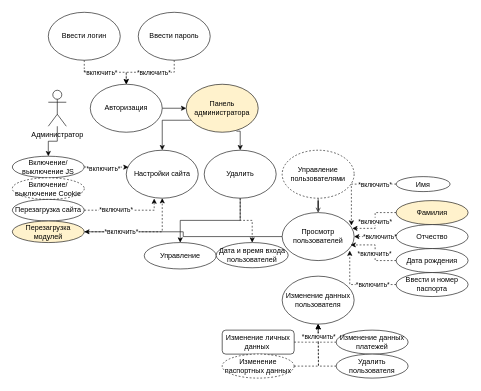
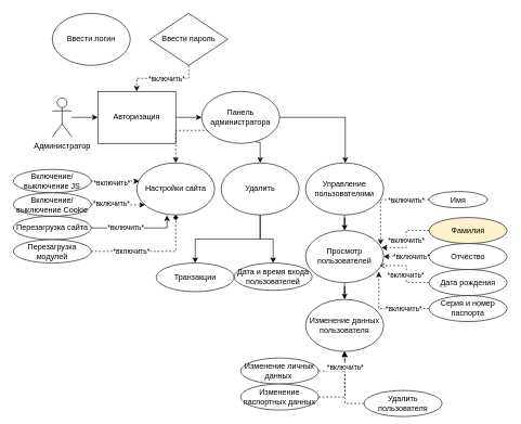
- <mxCell id="11" value="Ввести пароль" style="ellipse;whiteSpace=wrap;html=1;" vertex="1" parent="1"><mxGeometry x="230" y="20" width="120" height="80" as="geometry" /></mxCell>
+ <mxCell id="11" value="Ввести пароль" style="rhombus;whiteSpace=wrap;html=1;" vertex="1" parent="1"><mxGeometry x="230" y="20" width="120" height="80" as="geometry" /></mxCell>
- <mxCell id="6" style="edgeStyle=orthogonalEdgeStyle;rounded=0;orthogonalLoop=1;jettySize=auto;html=1;entryX=0.5;entryY=0;entryDx=0;entryDy=0;dashed=1;" edge="1" parent="1" source="8" target="5"><mxGeometry relative="1" as="geometry" /></mxCell>
- <mxCell id="7" value="*включить*" style="edgeLabel;html=1;align=center;verticalAlign=middle;resizable=0;points=[];" vertex="1" connectable="0" parent="6"><mxGeometry x="-0.162" relative="1" as="geometry"><mxPoint as="offset" /></mxGeometry></mxCell>
- <mxCell id="5" value="Авторизация" style="ellipse;whiteSpace=wrap;html=1;" vertex="1" parent="1"><mxGeometry x="150" y="140" width="120" height="80" as="geometry" /></mxCell>
+ <mxCell id="5" value="Авторизация" style="whiteSpace=wrap;html=1;rounded=0;" vertex="1" parent="1"><mxGeometry x="150" y="140" width="120" height="80" as="geometry" /></mxCell>
- <mxCell id="15" value="Панель администратора" style="ellipse;whiteSpace=wrap;html=1;fillColor=#fff2cc;" vertex="1" parent="1"><mxGeometry x="310" y="140" width="120" height="80" as="geometry" /></mxCell>
+ <mxCell id="15" value="Панель администратора" style="ellipse;whiteSpace=wrap;html=1;" vertex="1" parent="1"><mxGeometry x="310" y="140" width="120" height="80" as="geometry" /></mxCell>
+ <mxCell id="12" style="edgeStyle=orthogonalEdgeStyle;rounded=0;orthogonalLoop=1;jettySize=auto;html=1;exitX=1;exitY=0.5;exitDx=0;exitDy=0;" edge="1" parent="1" source="15" target="17"><mxGeometry relative="1" as="geometry"><mxPoint x="490" y="140.004" as="sourcePoint" /><mxPoint x="530" y="229.97" as="targetPoint" /><Array as="points"><mxPoint x="531" y="180" /></Array></mxGeometry></mxCell>
- <mxCell id="14" style="edgeStyle=orthogonalEdgeStyle;rounded=0;orthogonalLoop=1;jettySize=auto;html=1;exitX=0.083;exitY=0.75;exitDx=0;exitDy=0;exitPerimeter=0;" edge="1" parent="1" source="15" target="21"><mxGeometry relative="1" as="geometry"><Array as="points"><mxPoint x="270" y="200" /></Array></mxGeometry></mxCell>
+ <mxCell id="14" style="edgeStyle=orthogonalEdgeStyle;rounded=0;orthogonalLoop=1;jettySize=auto;html=1;exitX=0.083;exitY=0.75;exitDx=0;exitDy=0;exitPerimeter=0;dashed=1;" edge="1" parent="1" source="15" target="21"><mxGeometry relative="1" as="geometry"><Array as="points"><mxPoint x="270" y="200" /></Array></mxGeometry></mxCell>
- <mxCell id="2" style="edgeStyle=orthogonalEdgeStyle;rounded=0;orthogonalLoop=1;jettySize=auto;html=1;" edge="1" parent="1" source="3" target="49"><mxGeometry relative="1" as="geometry" /></mxCell>
+ <mxCell id="2" style="edgeStyle=orthogonalEdgeStyle;rounded=0;orthogonalLoop=1;jettySize=auto;html=1;entryX=0;entryY=0.5;entryDx=0;entryDy=0;" edge="1" parent="1" source="3" target="5"><mxGeometry relative="1" as="geometry" /></mxCell>
- <mxCell id="17" value="Управление пользователями" style="ellipse;whiteSpace=wrap;html=1;dashed=1;" vertex="1" parent="1"><mxGeometry x="470" y="250" width="120" height="80" as="geometry" /></mxCell>
+ <mxCell id="17" value="Управление пользователями" style="ellipse;whiteSpace=wrap;html=1;" vertex="1" parent="1"><mxGeometry x="470" y="250" width="120" height="80" as="geometry" /></mxCell>
- <mxCell id="50" value="Включение/выключение Cookie" style="ellipse;whiteSpace=wrap;html=1;dashed=1;" vertex="1" parent="1"><mxGeometry x="20" y="296" width="120" height="36" as="geometry" /></mxCell>
+ <mxCell id="50" value="Включение/выключение Cookie" style="ellipse;whiteSpace=wrap;html=1;" vertex="1" parent="1"><mxGeometry x="20" y="296" width="120" height="36" as="geometry" /></mxCell>
+ <mxCell id="57" style="edgeStyle=orthogonalEdgeStyle;rounded=0;orthogonalLoop=1;jettySize=auto;html=1;entryX=0.106;entryY=0.81;entryDx=0;entryDy=0;entryPerimeter=0;dashed=1;" edge="1" parent="1" source="50" target="21"><mxGeometry relative="1" as="geometry" /></mxCell>
+ <mxCell id="58" value="*включить*" style="edgeLabel;html=1;align=center;verticalAlign=middle;resizable=0;points=[];" vertex="1" connectable="0" parent="57"><mxGeometry x="-0.253" y="1" relative="1" as="geometry"><mxPoint x="-1" y="-1" as="offset" /></mxGeometry></mxCell>
- <mxCell id="52" style="edgeStyle=orthogonalEdgeStyle;rounded=0;orthogonalLoop=1;jettySize=auto;html=1;entryX=0.5;entryY=1;entryDx=0;entryDy=0;dashed=1;" edge="1" parent="1" source="54" target="21"><mxGeometry relative="1" as="geometry" /></mxCell>
+ <mxCell id="52" style="edgeStyle=orthogonalEdgeStyle;rounded=0;orthogonalLoop=1;jettySize=auto;html=1;entryX=0.5;entryY=1;entryDx=0;entryDy=0;dashed=1;endArrow=diamond;" edge="1" parent="1" source="54" target="21"><mxGeometry relative="1" as="geometry" /></mxCell>
- <mxCell id="16" style="edgeStyle=orthogonalEdgeStyle;rounded=0;orthogonalLoop=1;jettySize=auto;html=1;endArrow=open;" edge="1" parent="1" source="17" target="30"><mxGeometry relative="1" as="geometry" /></mxCell>
+ <mxCell id="16" style="edgeStyle=orthogonalEdgeStyle;rounded=0;orthogonalLoop=1;jettySize=auto;html=1;" edge="1" parent="1" source="17" target="30"><mxGeometry relative="1" as="geometry" /></mxCell>
- <mxCell id="55" style="edgeStyle=orthogonalEdgeStyle;rounded=0;orthogonalLoop=1;jettySize=auto;html=1;entryX=0.388;entryY=1.008;entryDx=0;entryDy=0;entryPerimeter=0;dashed=1;" edge="1" parent="1" source="51" target="21"><mxGeometry relative="1" as="geometry" /></mxCell>
+ <mxCell id="55" style="edgeStyle=orthogonalEdgeStyle;rounded=0;orthogonalLoop=1;jettySize=auto;html=1;entryX=0.388;entryY=1.008;entryDx=0;entryDy=0;entryPerimeter=0;dashed=0;" edge="1" parent="1" source="51" target="21"><mxGeometry relative="1" as="geometry" /></mxCell>
- <mxCell id="19" style="edgeStyle=orthogonalEdgeStyle;rounded=0;orthogonalLoop=1;jettySize=auto;html=1;dashed=1;" edge="1" parent="1" source="20" target="62"><mxGeometry relative="1" as="geometry" /></mxCell>
+ <mxCell id="19" style="edgeStyle=orthogonalEdgeStyle;rounded=0;orthogonalLoop=1;jettySize=auto;html=1;" edge="1" parent="1" source="20" target="62"><mxGeometry relative="1" as="geometry" /></mxCell>
- <mxCell id="54" value="Перезагрузка модулей" style="ellipse;whiteSpace=wrap;html=1;fillColor=#fff2cc;" vertex="1" parent="1"><mxGeometry x="20" y="368" width="120" height="36" as="geometry" /></mxCell>
+ <mxCell id="54" value="Перезагрузка модулей" style="ellipse;whiteSpace=wrap;html=1;" vertex="1" parent="1"><mxGeometry x="20" y="368" width="120" height="36" as="geometry" /></mxCell>
- <mxCell id="29" style="edgeStyle=orthogonalEdgeStyle;rounded=0;orthogonalLoop=1;jettySize=auto;html=1;" edge="1" parent="1" source="30" target="54"><mxGeometry relative="1" as="geometry" /></mxCell>
+ <mxCell id="29" style="edgeStyle=orthogonalEdgeStyle;rounded=0;orthogonalLoop=1;jettySize=auto;html=1;" edge="1" parent="1" source="30" target="31"><mxGeometry relative="1" as="geometry" /></mxCell>
- <mxCell id="36" style="edgeStyle=orthogonalEdgeStyle;rounded=0;orthogonalLoop=1;jettySize=auto;html=1;entryX=0.951;entryY=0.674;entryDx=0;entryDy=0;entryPerimeter=0;dashed=1;" edge="1" parent="1" source="27" target="30"><mxGeometry relative="1" as="geometry" /></mxCell>
+ <mxCell id="36" style="edgeStyle=orthogonalEdgeStyle;rounded=0;orthogonalLoop=1;jettySize=auto;html=1;entryX=0.951;entryY=0.674;entryDx=0;entryDy=0;entryPerimeter=0;dashed=1;endArrow=open;" edge="1" parent="1" source="27" target="30"><mxGeometry relative="1" as="geometry" /></mxCell>
- <mxCell id="61" value="Управление" style="ellipse;whiteSpace=wrap;html=1;" vertex="1" parent="1"><mxGeometry x="240" y="404" width="120" height="44" as="geometry" /></mxCell>
+ <mxCell id="61" value="Транзакции" style="ellipse;whiteSpace=wrap;html=1;" vertex="1" parent="1"><mxGeometry x="240" y="404" width="120" height="44" as="geometry" /></mxCell>
- <mxCell id="28" value="Ввести и номер паспорта" style="ellipse;whiteSpace=wrap;html=1;" vertex="1" parent="1"><mxGeometry x="660" y="454" width="120" height="40" as="geometry" /></mxCell>
+ <mxCell id="28" value="Серия и номер паспорта" style="ellipse;whiteSpace=wrap;html=1;" vertex="1" parent="1"><mxGeometry x="660" y="454" width="120" height="40" as="geometry" /></mxCell>
- <mxCell id="41" value="Изменение личных данных&amp;nbsp;" style="whiteSpace=wrap;html=1;rounded=1;" vertex="1" parent="1"><mxGeometry x="370" y="550" width="120" height="40" as="geometry" /></mxCell>
+ <mxCell id="41" value="Изменение личных данных&amp;nbsp;" style="ellipse;whiteSpace=wrap;html=1;" vertex="1" parent="1"><mxGeometry x="370" y="550" width="120" height="40" as="geometry" /></mxCell>
- <mxCell id="44" style="edgeStyle=orthogonalEdgeStyle;rounded=0;orthogonalLoop=1;jettySize=auto;html=1;entryX=0.5;entryY=1;entryDx=0;entryDy=0;dashed=1;" edge="1" parent="1" source="45" target="31"><mxGeometry relative="1" as="geometry"><Array as="points"><mxPoint x="530" y="570" /></Array></mxGeometry></mxCell>
- <mxCell id="45" value="Изменение данных платежей" style="ellipse;whiteSpace=wrap;html=1;" vertex="1" parent="1"><mxGeometry x="560" y="550" width="120" height="40" as="geometry" /></mxCell>
- <mxCell id="43" value="Изменение паспортных данных" style="ellipse;whiteSpace=wrap;html=1;dashed=1;" vertex="1" parent="1"><mxGeometry x="370" y="590" width="120" height="40" as="geometry" /></mxCell>
+ <mxCell id="43" value="Изменение паспортных данных" style="ellipse;whiteSpace=wrap;html=1;" vertex="1" parent="1"><mxGeometry x="370" y="590" width="120" height="40" as="geometry" /></mxCell>
- <mxCell id="48" value="Удалить пользователя" style="ellipse;whiteSpace=wrap;html=1;" vertex="1" parent="1"><mxGeometry x="560" y="590" width="120" height="40" as="geometry" /></mxCell>
+ <mxCell id="48" value="Удалить пользователя" style="ellipse;whiteSpace=wrap;html=1;" vertex="1" parent="1"><mxGeometry x="560" y="600" width="120" height="40" as="geometry" /></mxCell>
